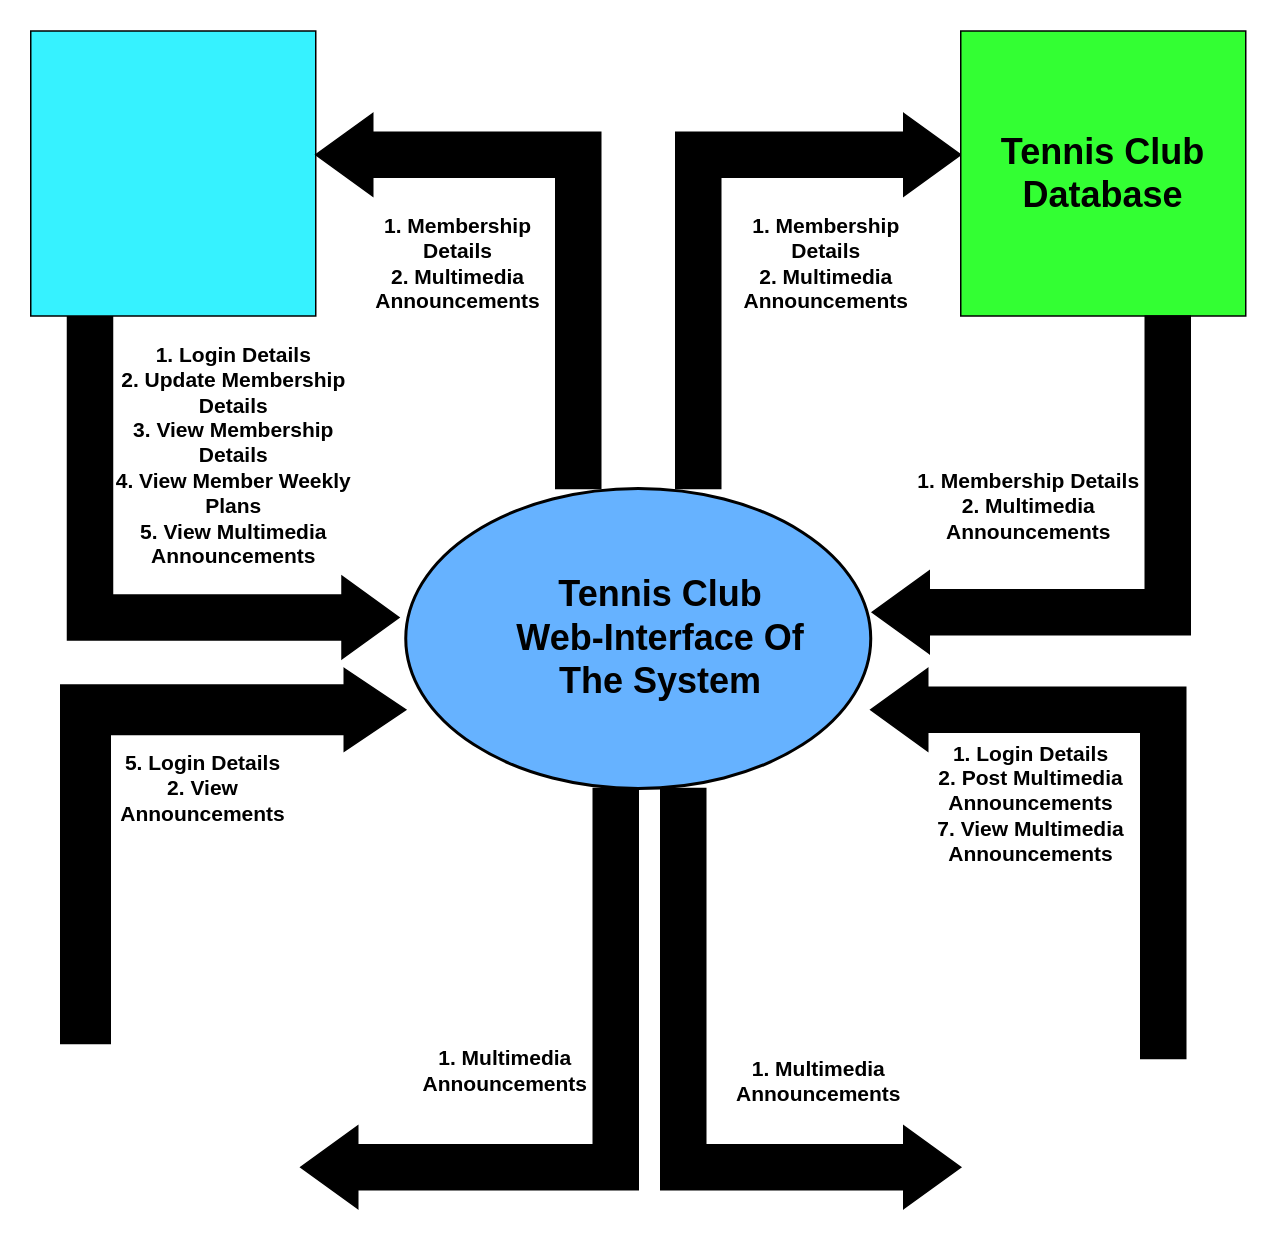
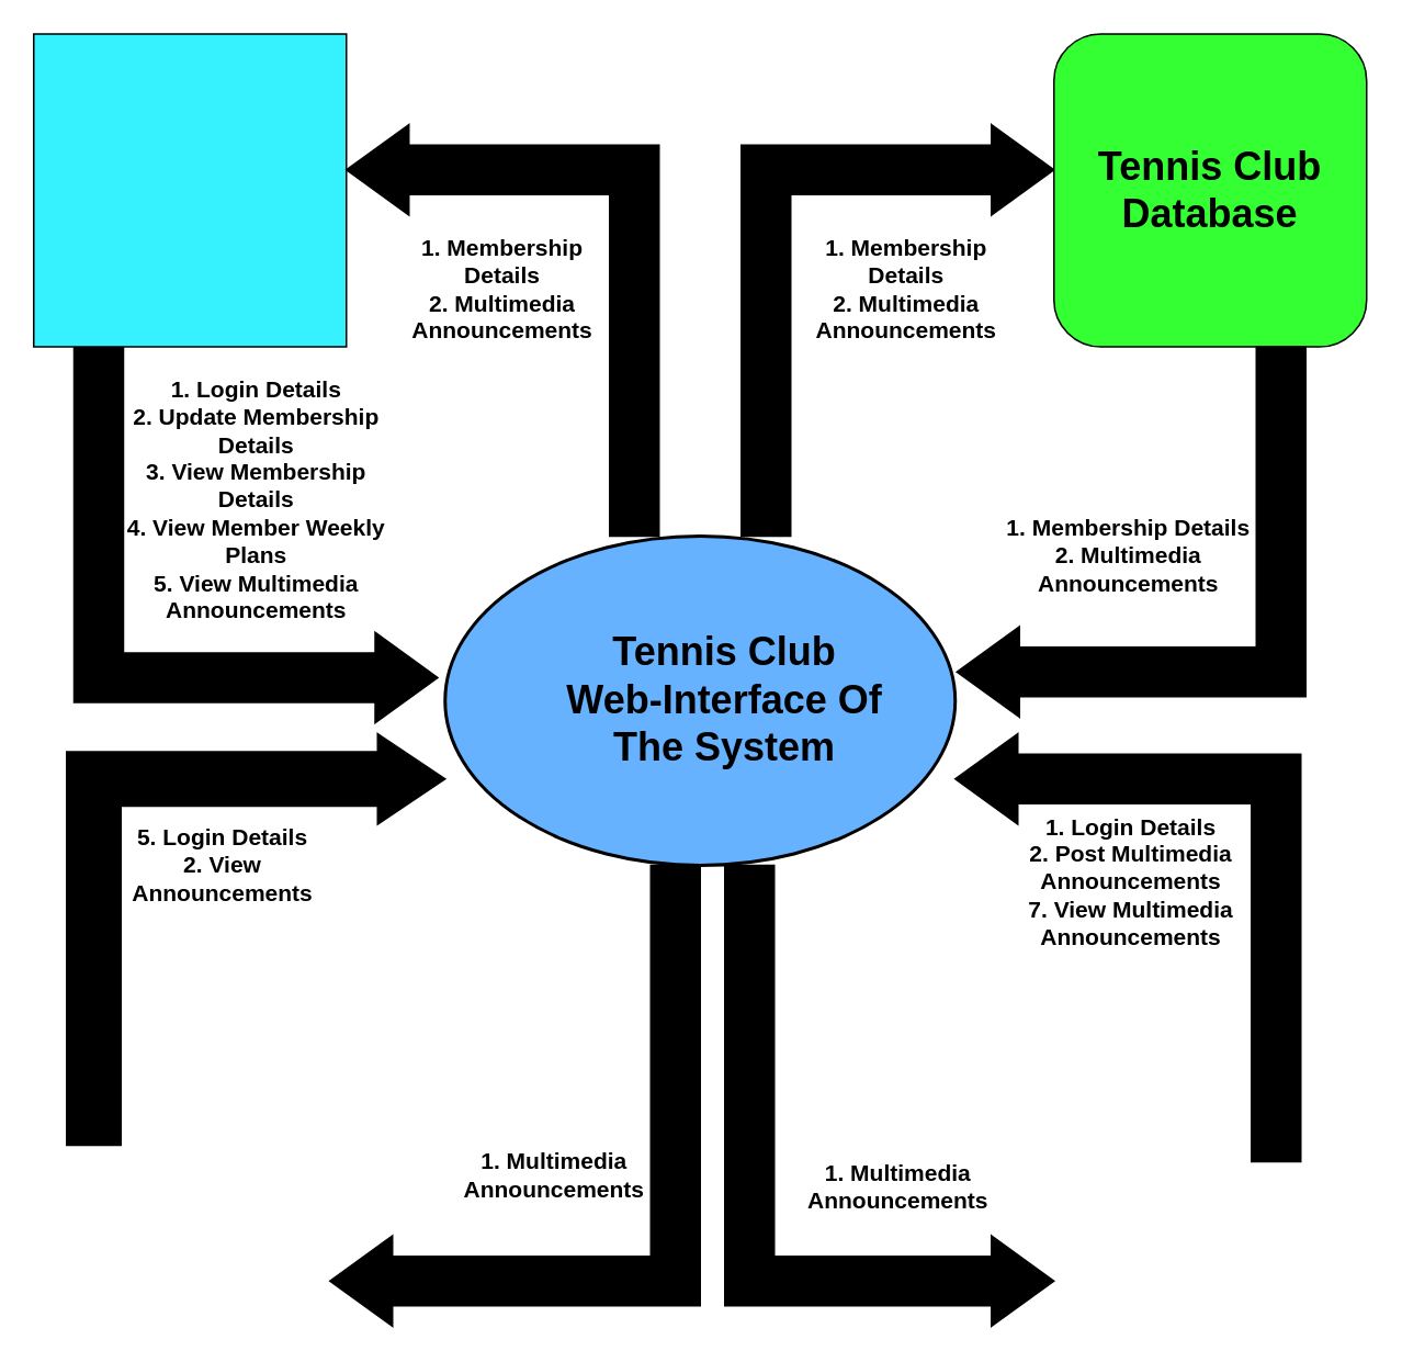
- <mxCell id="7" value="&lt;h1&gt;Tennis Club Database&lt;/h1&gt;" style="whiteSpace=wrap;html=1;aspect=fixed;fillColor=#33FF33;" parent="1" vertex="1"><mxGeometry x="640" y="20" width="190" height="190" as="geometry" /></mxCell>
+ <mxCell id="7" value="&lt;h1&gt;Tennis Club Database&lt;/h1&gt;" style="whiteSpace=wrap;html=1;aspect=fixed;fillColor=#33FF33;rounded=1;" parent="1" vertex="1"><mxGeometry x="640" y="20" width="190" height="190" as="geometry" /></mxCell>
